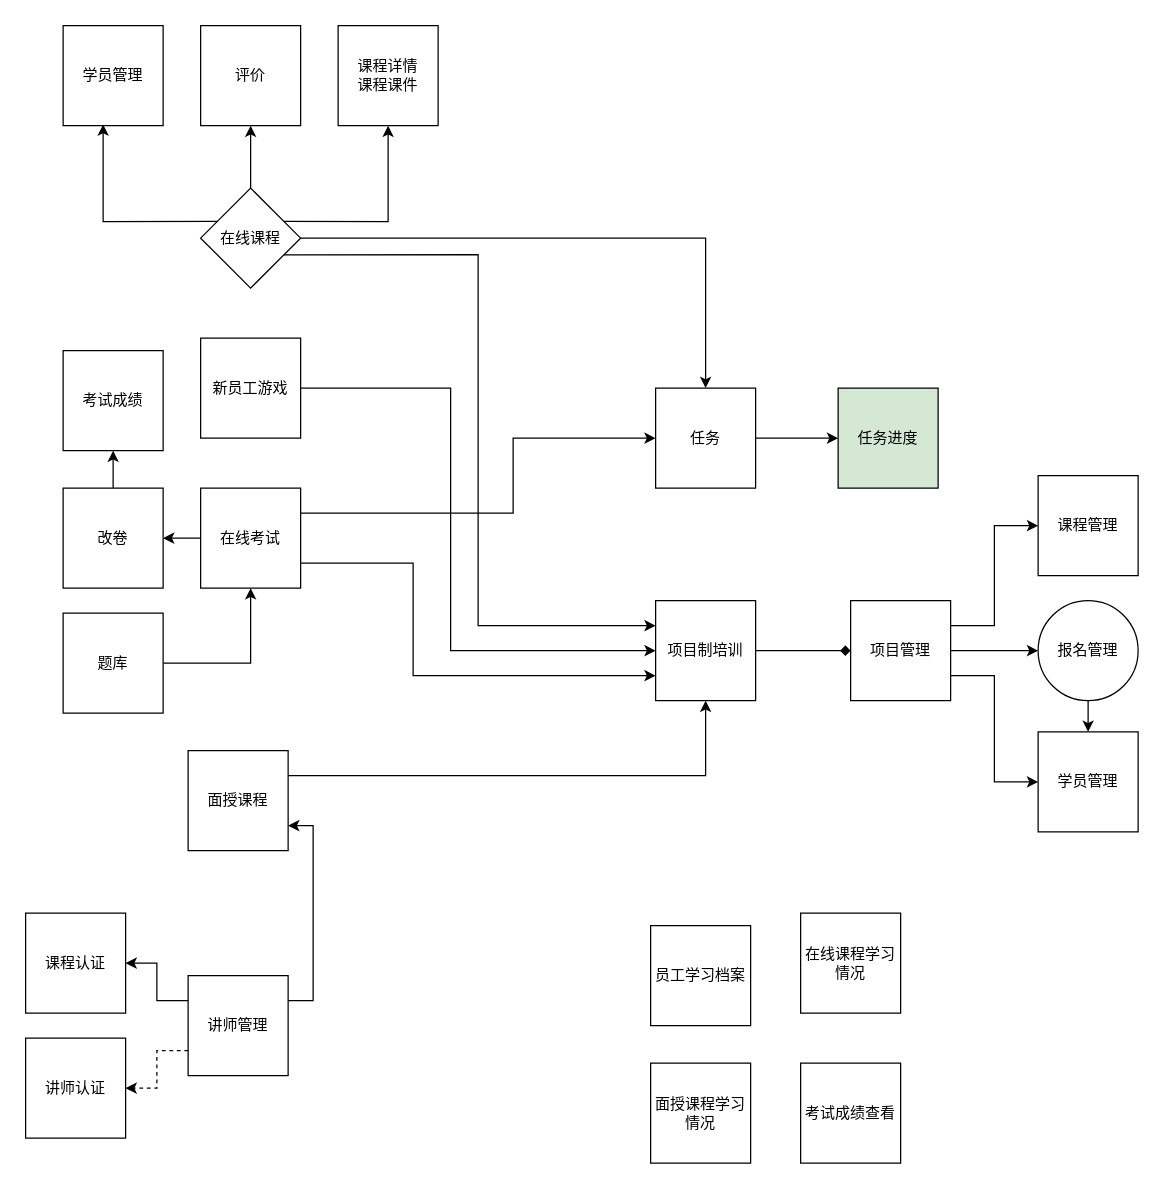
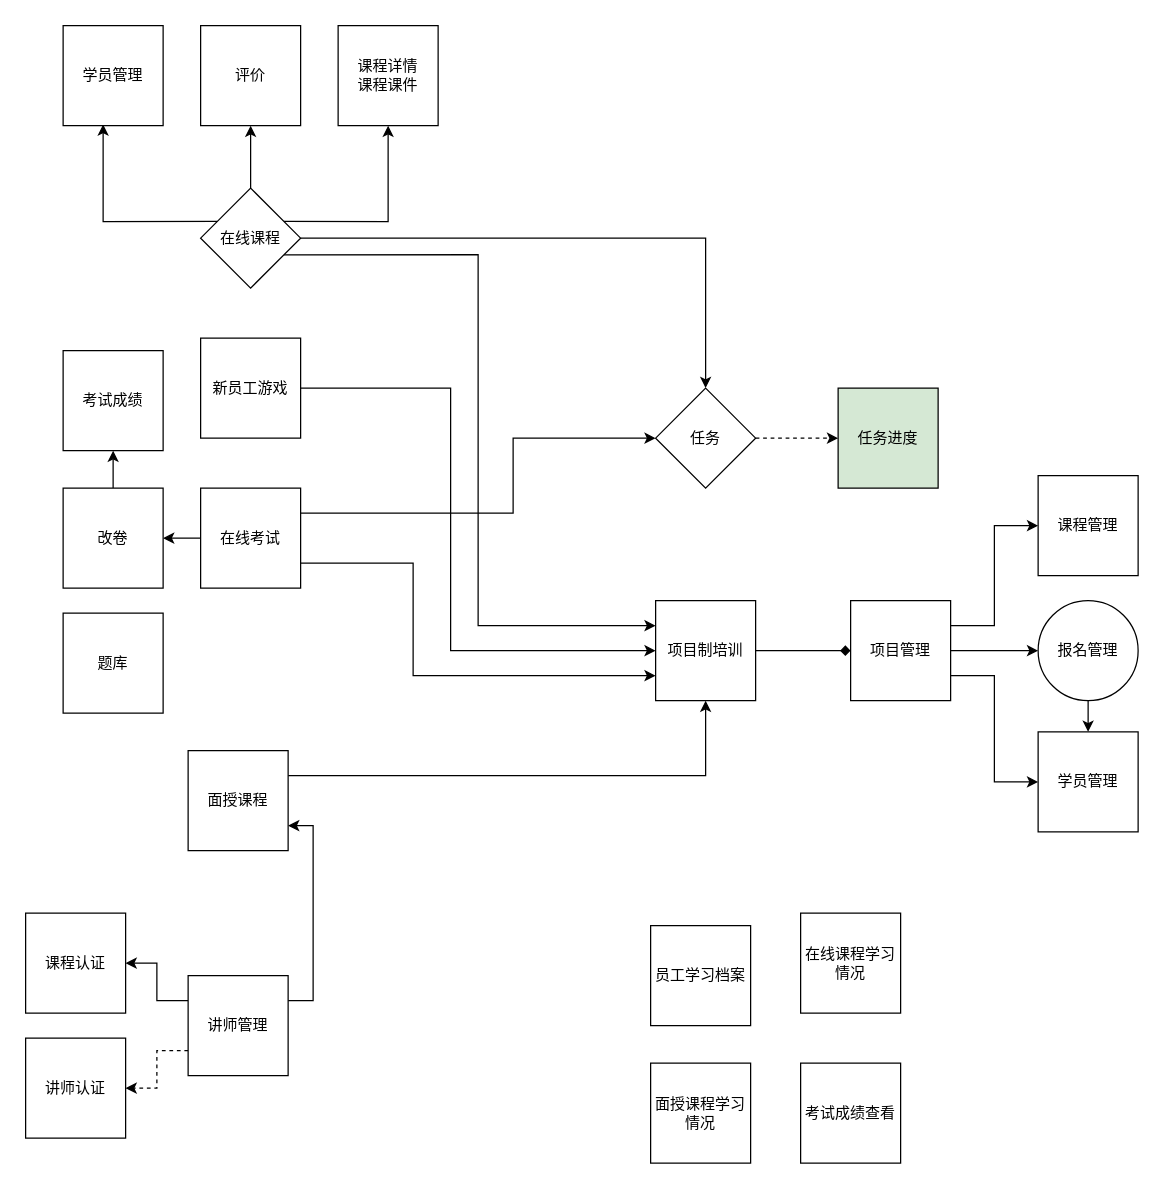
- <mxCell id="23" value="任务" style="whiteSpace=wrap;html=1;aspect=fixed;" vertex="1" parent="1"><mxGeometry x="524" y="310" width="80" height="80" as="geometry" /></mxCell>
+ <mxCell id="23" value="任务" style="rhombus;whiteSpace=wrap;html=1;aspect=fixed;" vertex="1" parent="1"><mxGeometry x="524" y="310" width="80" height="80" as="geometry" /></mxCell>
- <mxCell id="22" style="edgeStyle=orthogonalEdgeStyle;rounded=0;orthogonalLoop=1;jettySize=auto;html=1;exitX=1;exitY=0.5;exitDx=0;exitDy=0;entryX=0;entryY=0.5;entryDx=0;entryDy=0;" edge="1" parent="1" source="23" target="24"><mxGeometry relative="1" as="geometry" /></mxCell>
+ <mxCell id="22" style="edgeStyle=orthogonalEdgeStyle;rounded=0;orthogonalLoop=1;jettySize=auto;html=1;exitX=1;exitY=0.5;exitDx=0;exitDy=0;entryX=0;entryY=0.5;entryDx=0;entryDy=0;dashed=1;" edge="1" parent="1" source="23" target="24"><mxGeometry relative="1" as="geometry" /></mxCell>
- <mxCell id="31" style="edgeStyle=orthogonalEdgeStyle;rounded=0;orthogonalLoop=1;jettySize=auto;html=1;exitX=1;exitY=0.5;exitDx=0;exitDy=0;entryX=0.5;entryY=1;entryDx=0;entryDy=0;" edge="1" parent="1" source="32" target="13"><mxGeometry relative="1" as="geometry" /></mxCell>
